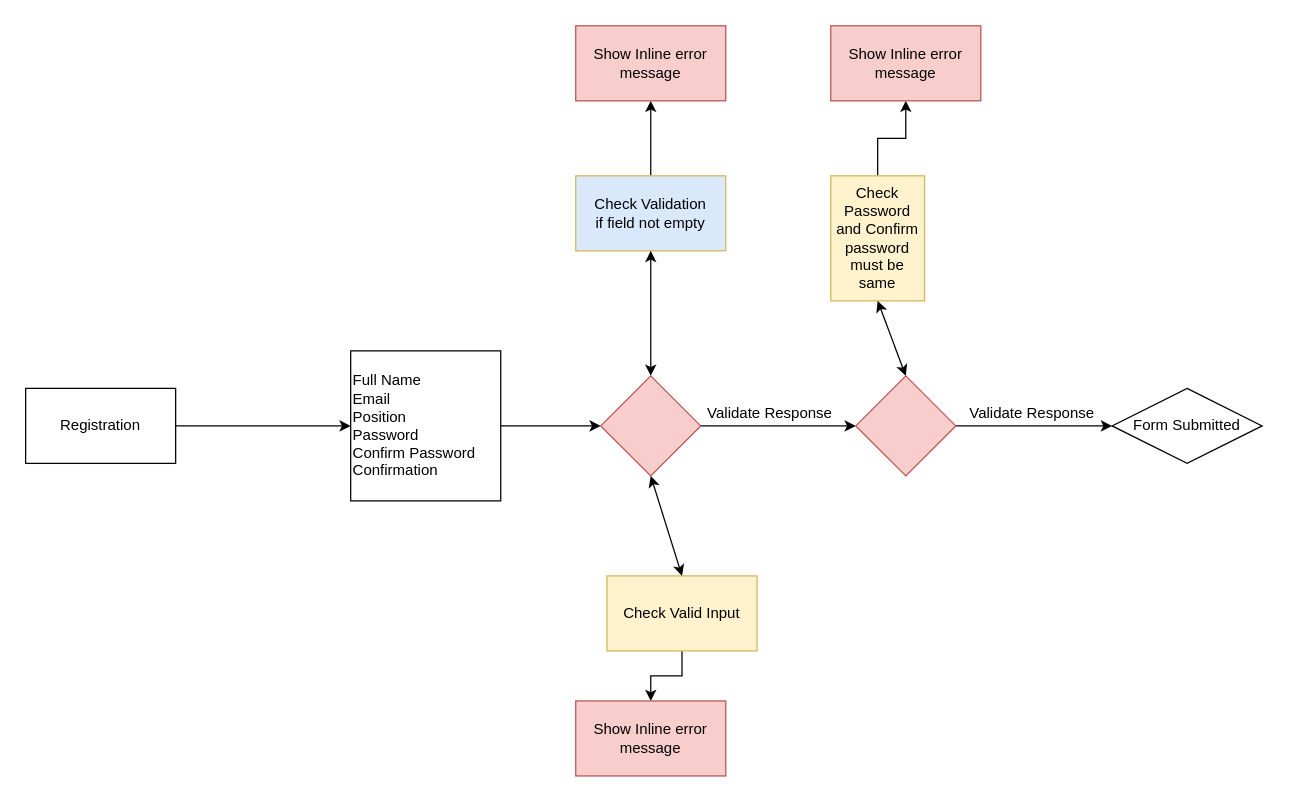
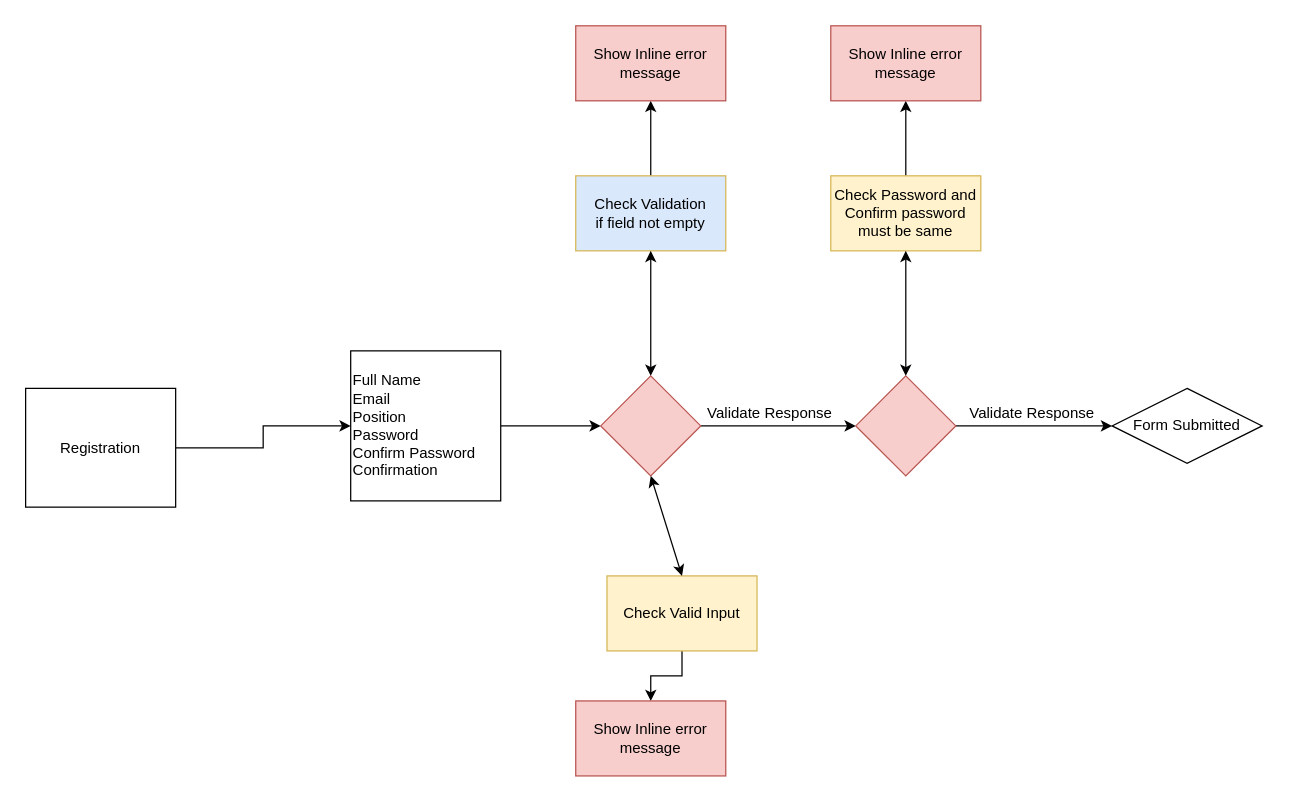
- <mxCell id="14" value="Check Password and Confirm password must be same" style="whiteSpace=wrap;html=1;fillColor=#fff2cc;strokeColor=#d6b656;align=center;" parent="1" vertex="1"><mxGeometry x="664" y="140" width="75" height="100" as="geometry" /></mxCell>
+ <mxCell id="14" value="Check Password and Confirm password must be same" style="whiteSpace=wrap;html=1;fillColor=#fff2cc;strokeColor=#d6b656;align=center;" parent="1" vertex="1"><mxGeometry x="664" y="140" width="120" height="60" as="geometry" /></mxCell>
- <mxCell id="3" value="Registration" style="rounded=0;whiteSpace=wrap;html=1;" parent="1" vertex="1"><mxGeometry x="20" y="310" width="120" height="60" as="geometry" /></mxCell>
+ <mxCell id="3" value="Registration" style="rounded=0;whiteSpace=wrap;html=1;" parent="1" vertex="1"><mxGeometry x="20" y="310" width="120" height="95" as="geometry" /></mxCell>
